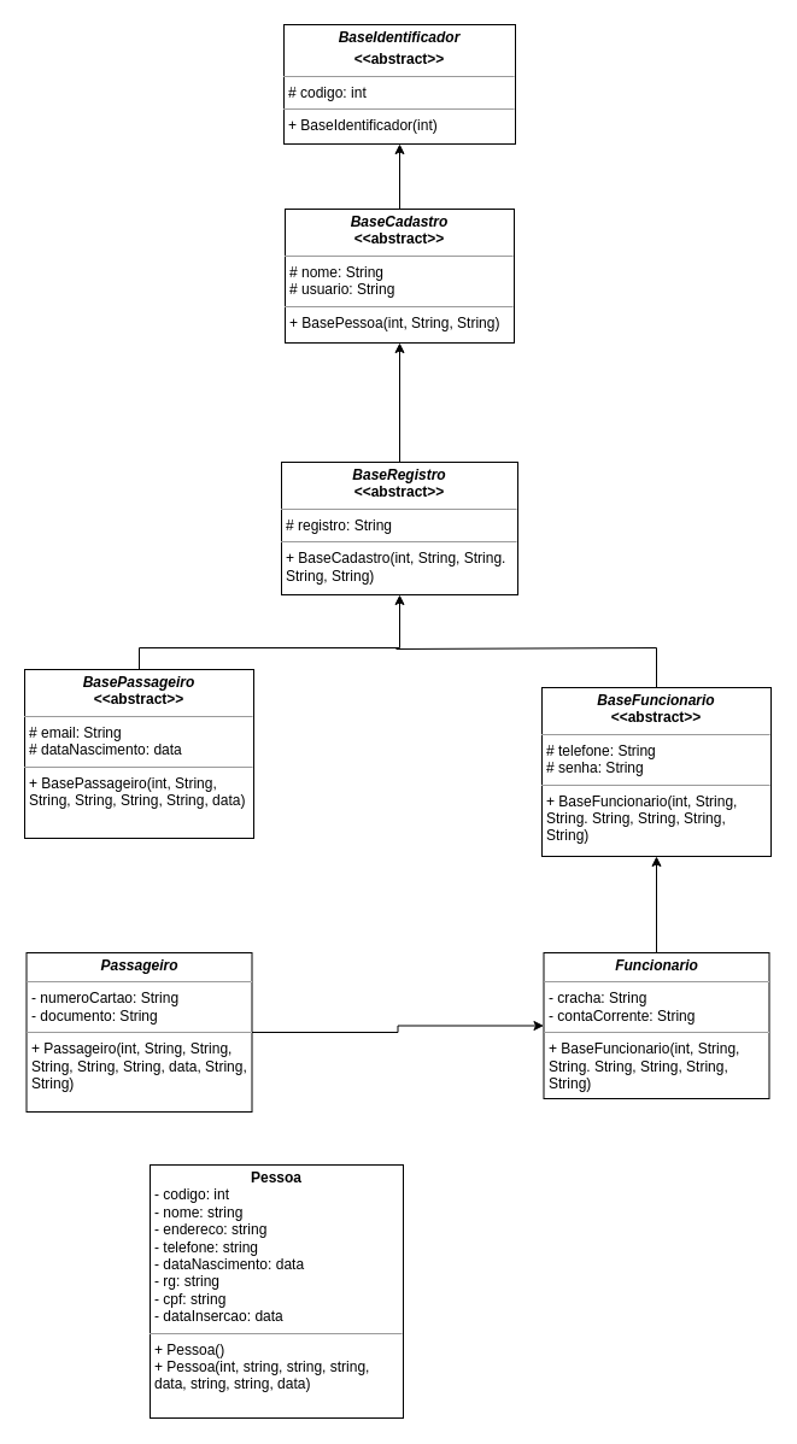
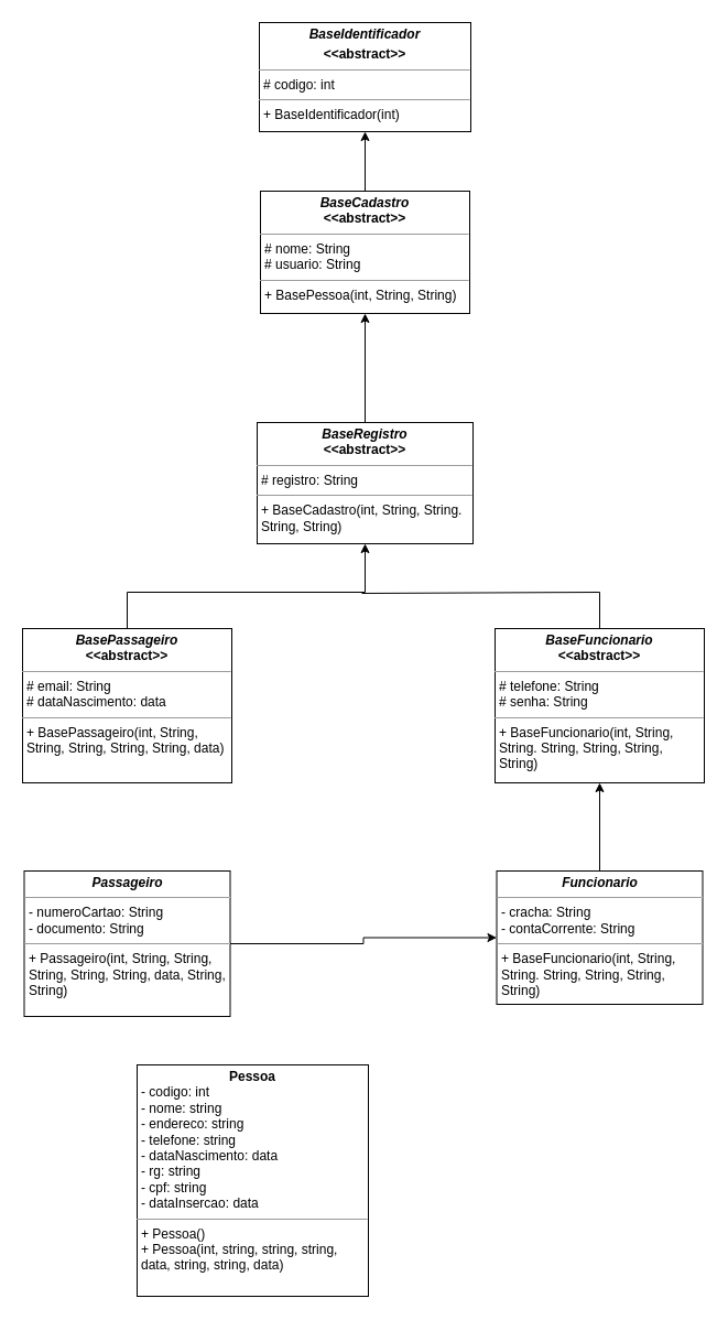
- <mxCell id="12" value="&lt;p style=&quot;margin:0px;margin-top:4px;text-align:center;&quot;&gt;&lt;b&gt;&lt;i&gt;BasePassageiro&lt;/i&gt;&lt;br&gt;&amp;lt;&amp;lt;abstract&amp;gt;&amp;gt;&lt;/b&gt;&lt;/p&gt;&lt;hr size=&quot;1&quot;&gt;&lt;p style=&quot;margin:0px;margin-left:4px;&quot;&gt;# email: String&lt;/p&gt;&lt;p style=&quot;margin:0px;margin-left:4px;&quot;&gt;# dataNascimento: data&lt;/p&gt;&lt;hr size=&quot;1&quot;&gt;&lt;p style=&quot;margin:0px;margin-left:4px;&quot;&gt;+ BasePassageiro(int, String, String, String, String, String, data)&lt;br&gt;&lt;/p&gt;" style="verticalAlign=top;align=left;overflow=fill;fontSize=12;fontFamily=Helvetica;html=1;whiteSpace=wrap;" parent="1" vertex="1"><mxGeometry x="20" y="555" width="190" height="140" as="geometry" /></mxCell>
+ <mxCell id="12" value="&lt;p style=&quot;margin:0px;margin-top:4px;text-align:center;&quot;&gt;&lt;b&gt;&lt;i&gt;BasePassageiro&lt;/i&gt;&lt;br&gt;&amp;lt;&amp;lt;abstract&amp;gt;&amp;gt;&lt;/b&gt;&lt;/p&gt;&lt;hr size=&quot;1&quot;&gt;&lt;p style=&quot;margin:0px;margin-left:4px;&quot;&gt;# email: String&lt;/p&gt;&lt;p style=&quot;margin:0px;margin-left:4px;&quot;&gt;# dataNascimento: data&lt;/p&gt;&lt;hr size=&quot;1&quot;&gt;&lt;p style=&quot;margin:0px;margin-left:4px;&quot;&gt;+ BasePassageiro(int, String, String, String, String, String, data)&lt;br&gt;&lt;/p&gt;" style="verticalAlign=top;align=left;overflow=fill;fontSize=12;fontFamily=Helvetica;html=1;whiteSpace=wrap;" parent="1" vertex="1"><mxGeometry x="20" y="570" width="190" height="140" as="geometry" /></mxCell>
